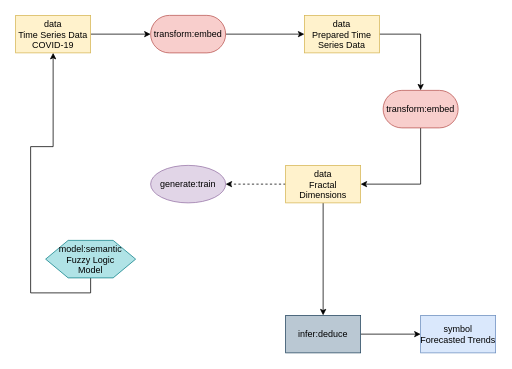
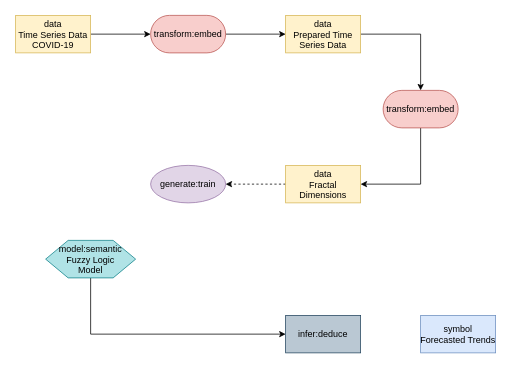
- <mxCell id="7" value="data&#10;Prepared Time&#10;Series Data" style="rectangle;fillColor=#fff2cc;strokeColor=#d6b656;" name="data" vertex="1" parent="1"><mxGeometry x="405" y="20" width="100" height="50" as="geometry" /></mxCell>
+ <mxCell id="7" value="data&#10;Prepared Time&#10;Series Data" style="rectangle;fillColor=#fff2cc;strokeColor=#d6b656;" name="data" vertex="1" parent="1"><mxGeometry x="380" y="20" width="100" height="50" as="geometry" /></mxCell>
- <mxCell id="14" style="edgeStyle=orthogonalEdgeStyle;rounded=0;orthogonalLoop=1;jettySize=auto;html=1;exitX=0.5;exitY=1;exitDx=0;exitDy=0;" edge="1" parent="1" source="15" target="3"><mxGeometry relative="1" as="geometry" /></mxCell>
+ <mxCell id="14" style="edgeStyle=orthogonalEdgeStyle;rounded=0;orthogonalLoop=1;jettySize=auto;html=1;exitX=0.5;exitY=1;exitDx=0;exitDy=0;entryX=0;entryY=0.5;entryDx=0;entryDy=0;" edge="1" parent="1" source="15" target="17"><mxGeometry relative="1" as="geometry" /></mxCell>
- <mxCell id="11" style="edgeStyle=orthogonalEdgeStyle;rounded=0;orthogonalLoop=1;jettySize=auto;html=1;entryX=0.5;entryY=0;entryDx=0;entryDy=0;" edge="1" parent="1" source="12" target="17"><mxGeometry relative="1" as="geometry" /></mxCell>
- <mxCell id="16" style="edgeStyle=orthogonalEdgeStyle;rounded=0;orthogonalLoop=1;jettySize=auto;html=1;exitX=1;exitY=0.5;exitDx=0;exitDy=0;entryX=0;entryY=0.5;entryDx=0;entryDy=0;" edge="1" parent="1" source="17" target="18"><mxGeometry relative="1" as="geometry" /></mxCell>
